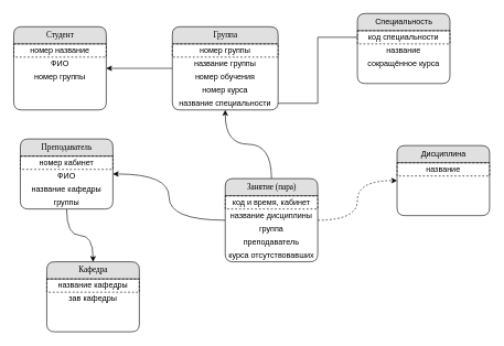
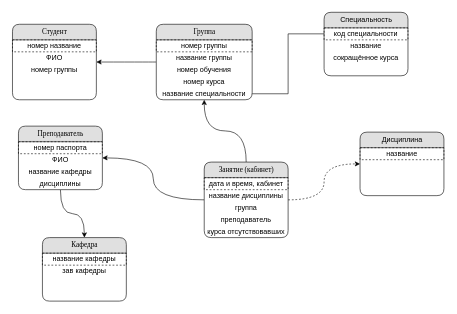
- <mxCell id="18" value="номер кабинет" style="text;html=1;fillColor=none;align=center;verticalAlign=middle;whiteSpace=wrap;rounded=0;dashed=1;perimeterSpacing=0;strokeColor=#000000;strokeWidth=1;" parent="17" vertex="1"><mxGeometry y="26" width="140" height="20" as="geometry" /></mxCell>
+ <mxCell id="18" value="номер паспорта" style="text;html=1;fillColor=none;align=center;verticalAlign=middle;whiteSpace=wrap;rounded=0;dashed=1;perimeterSpacing=0;strokeColor=#000000;strokeWidth=1;" parent="17" vertex="1"><mxGeometry y="26" width="140" height="20" as="geometry" /></mxCell>
- <mxCell id="25" value="Занятие (пара)" style="swimlane;html=1;fontStyle=0;childLayout=stackLayout;horizontal=1;startSize=26;fillColor=#e0e0e0;horizontalStack=0;resizeParent=1;resizeLast=0;collapsible=1;marginBottom=0;swimlaneFillColor=#ffffff;align=center;rounded=1;shadow=0;comic=0;labelBackgroundColor=none;strokeWidth=1;fontFamily=Verdana;fontSize=12" parent="1" vertex="1"><mxGeometry x="340" y="270" width="140" height="126" as="geometry"><mxRectangle x="40" y="40" width="151" height="26" as="alternateBounds" /></mxGeometry></mxCell>
+ <mxCell id="25" value="Занятие (кабинет)" style="swimlane;html=1;fontStyle=0;childLayout=stackLayout;horizontal=1;startSize=26;fillColor=#e0e0e0;horizontalStack=0;resizeParent=1;resizeLast=0;collapsible=1;marginBottom=0;swimlaneFillColor=#ffffff;align=center;rounded=1;shadow=0;comic=0;labelBackgroundColor=none;strokeWidth=1;fontFamily=Verdana;fontSize=12" parent="1" vertex="1"><mxGeometry x="340" y="270" width="140" height="126" as="geometry"><mxRectangle x="40" y="40" width="151" height="26" as="alternateBounds" /></mxGeometry></mxCell>
- <mxCell id="21" value="группы" style="text;html=1;fillColor=none;align=center;verticalAlign=middle;whiteSpace=wrap;rounded=0;perimeterSpacing=0;strokeWidth=1;" parent="17" vertex="1"><mxGeometry y="86" width="140" height="20" as="geometry" /></mxCell>
+ <mxCell id="21" value="дисциплины" style="text;html=1;fillColor=none;align=center;verticalAlign=middle;whiteSpace=wrap;rounded=0;perimeterSpacing=0;strokeWidth=1;" parent="17" vertex="1"><mxGeometry y="86" width="140" height="20" as="geometry" /></mxCell>
- <mxCell id="26" value="код и время, кабинет" style="text;html=1;fillColor=none;align=center;verticalAlign=middle;whiteSpace=wrap;rounded=0;dashed=1;perimeterSpacing=0;strokeColor=#000000;strokeWidth=1;" parent="25" vertex="1"><mxGeometry y="26" width="140" height="20" as="geometry" /></mxCell>
+ <mxCell id="26" value="дата и время, кабинет" style="text;html=1;fillColor=none;align=center;verticalAlign=middle;whiteSpace=wrap;rounded=0;dashed=1;perimeterSpacing=0;strokeColor=#000000;strokeWidth=1;" parent="25" vertex="1"><mxGeometry y="26" width="140" height="20" as="geometry" /></mxCell>
